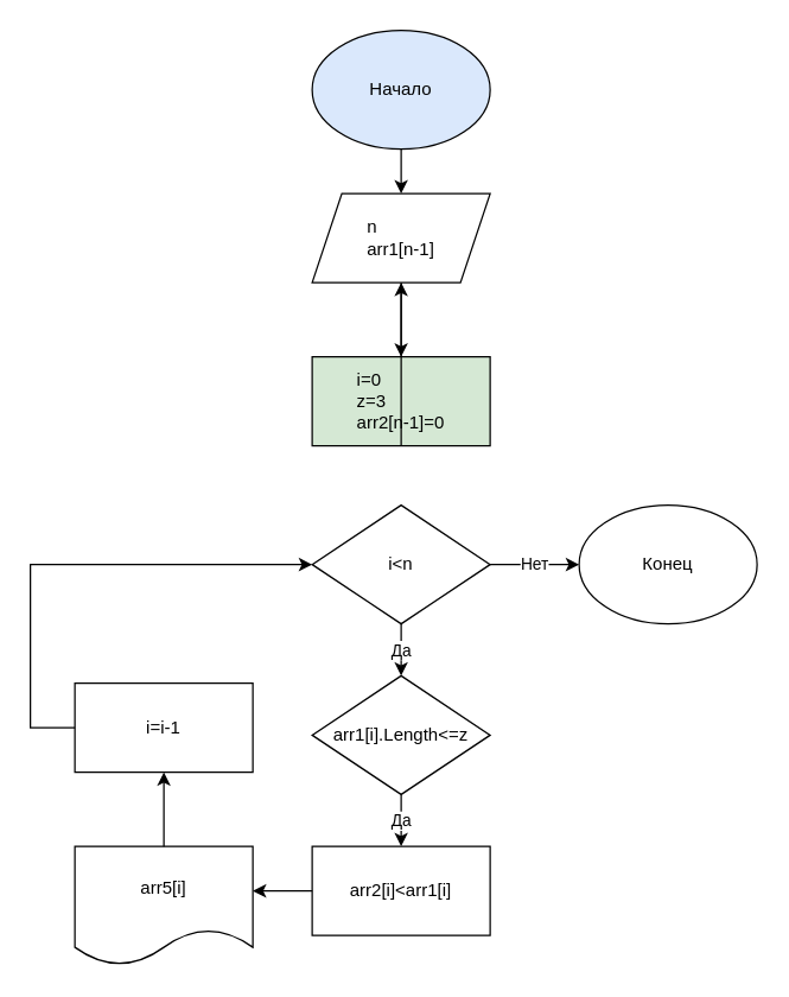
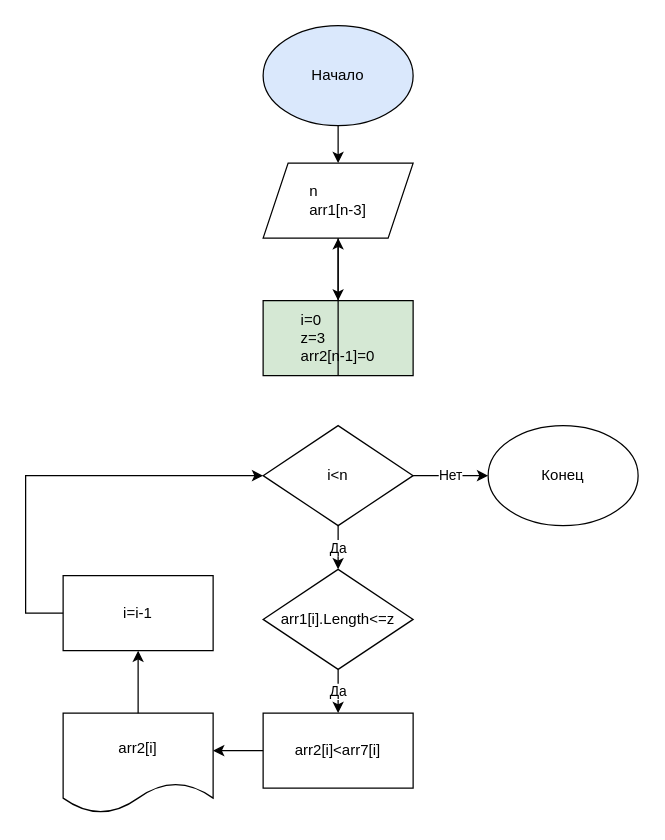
- <mxCell id="4" value="&lt;div style=&quot;text-align: left;&quot;&gt;&lt;span style=&quot;background-color: initial;&quot;&gt;n&lt;/span&gt;&lt;/div&gt;&lt;div style=&quot;text-align: left;&quot;&gt;&lt;span style=&quot;background-color: initial;&quot;&gt;arr1[n-1]&lt;/span&gt;&lt;/div&gt;" style="shape=parallelogram;perimeter=parallelogramPerimeter;whiteSpace=wrap;html=1;fixedSize=1;" parent="1" vertex="1"><mxGeometry x="210" y="130" width="120" height="60" as="geometry" /></mxCell>
+ <mxCell id="4" value="&lt;div style=&quot;text-align: left;&quot;&gt;&lt;span style=&quot;background-color: initial;&quot;&gt;n&lt;/span&gt;&lt;/div&gt;&lt;div style=&quot;text-align: left;&quot;&gt;&lt;span style=&quot;background-color: initial;&quot;&gt;arr1[n-3]&lt;/span&gt;&lt;/div&gt;" style="shape=parallelogram;perimeter=parallelogramPerimeter;whiteSpace=wrap;html=1;fixedSize=1;" parent="1" vertex="1"><mxGeometry x="210" y="130" width="120" height="60" as="geometry" /></mxCell>
- <mxCell id="12" value="&lt;span style=&quot;text-align: left;&quot;&gt;arr5[i]&lt;/span&gt;" style="shape=document;whiteSpace=wrap;html=1;boundedLbl=1;" parent="1" vertex="1"><mxGeometry x="50" y="570" width="120" height="80" as="geometry" /></mxCell>
+ <mxCell id="12" value="&lt;span style=&quot;text-align: left;&quot;&gt;arr2[i]&lt;/span&gt;" style="shape=document;whiteSpace=wrap;html=1;boundedLbl=1;" parent="1" vertex="1"><mxGeometry x="50" y="570" width="120" height="80" as="geometry" /></mxCell>
- <mxCell id="9" value="arr2[i]&amp;lt;arr1[i]" style="rounded=0;whiteSpace=wrap;html=1;" parent="1" vertex="1"><mxGeometry x="210" y="570" width="120" height="60" as="geometry" /></mxCell>
+ <mxCell id="9" value="arr2[i]&amp;lt;arr7[i]" style="rounded=0;whiteSpace=wrap;html=1;" parent="1" vertex="1"><mxGeometry x="210" y="570" width="120" height="60" as="geometry" /></mxCell>
